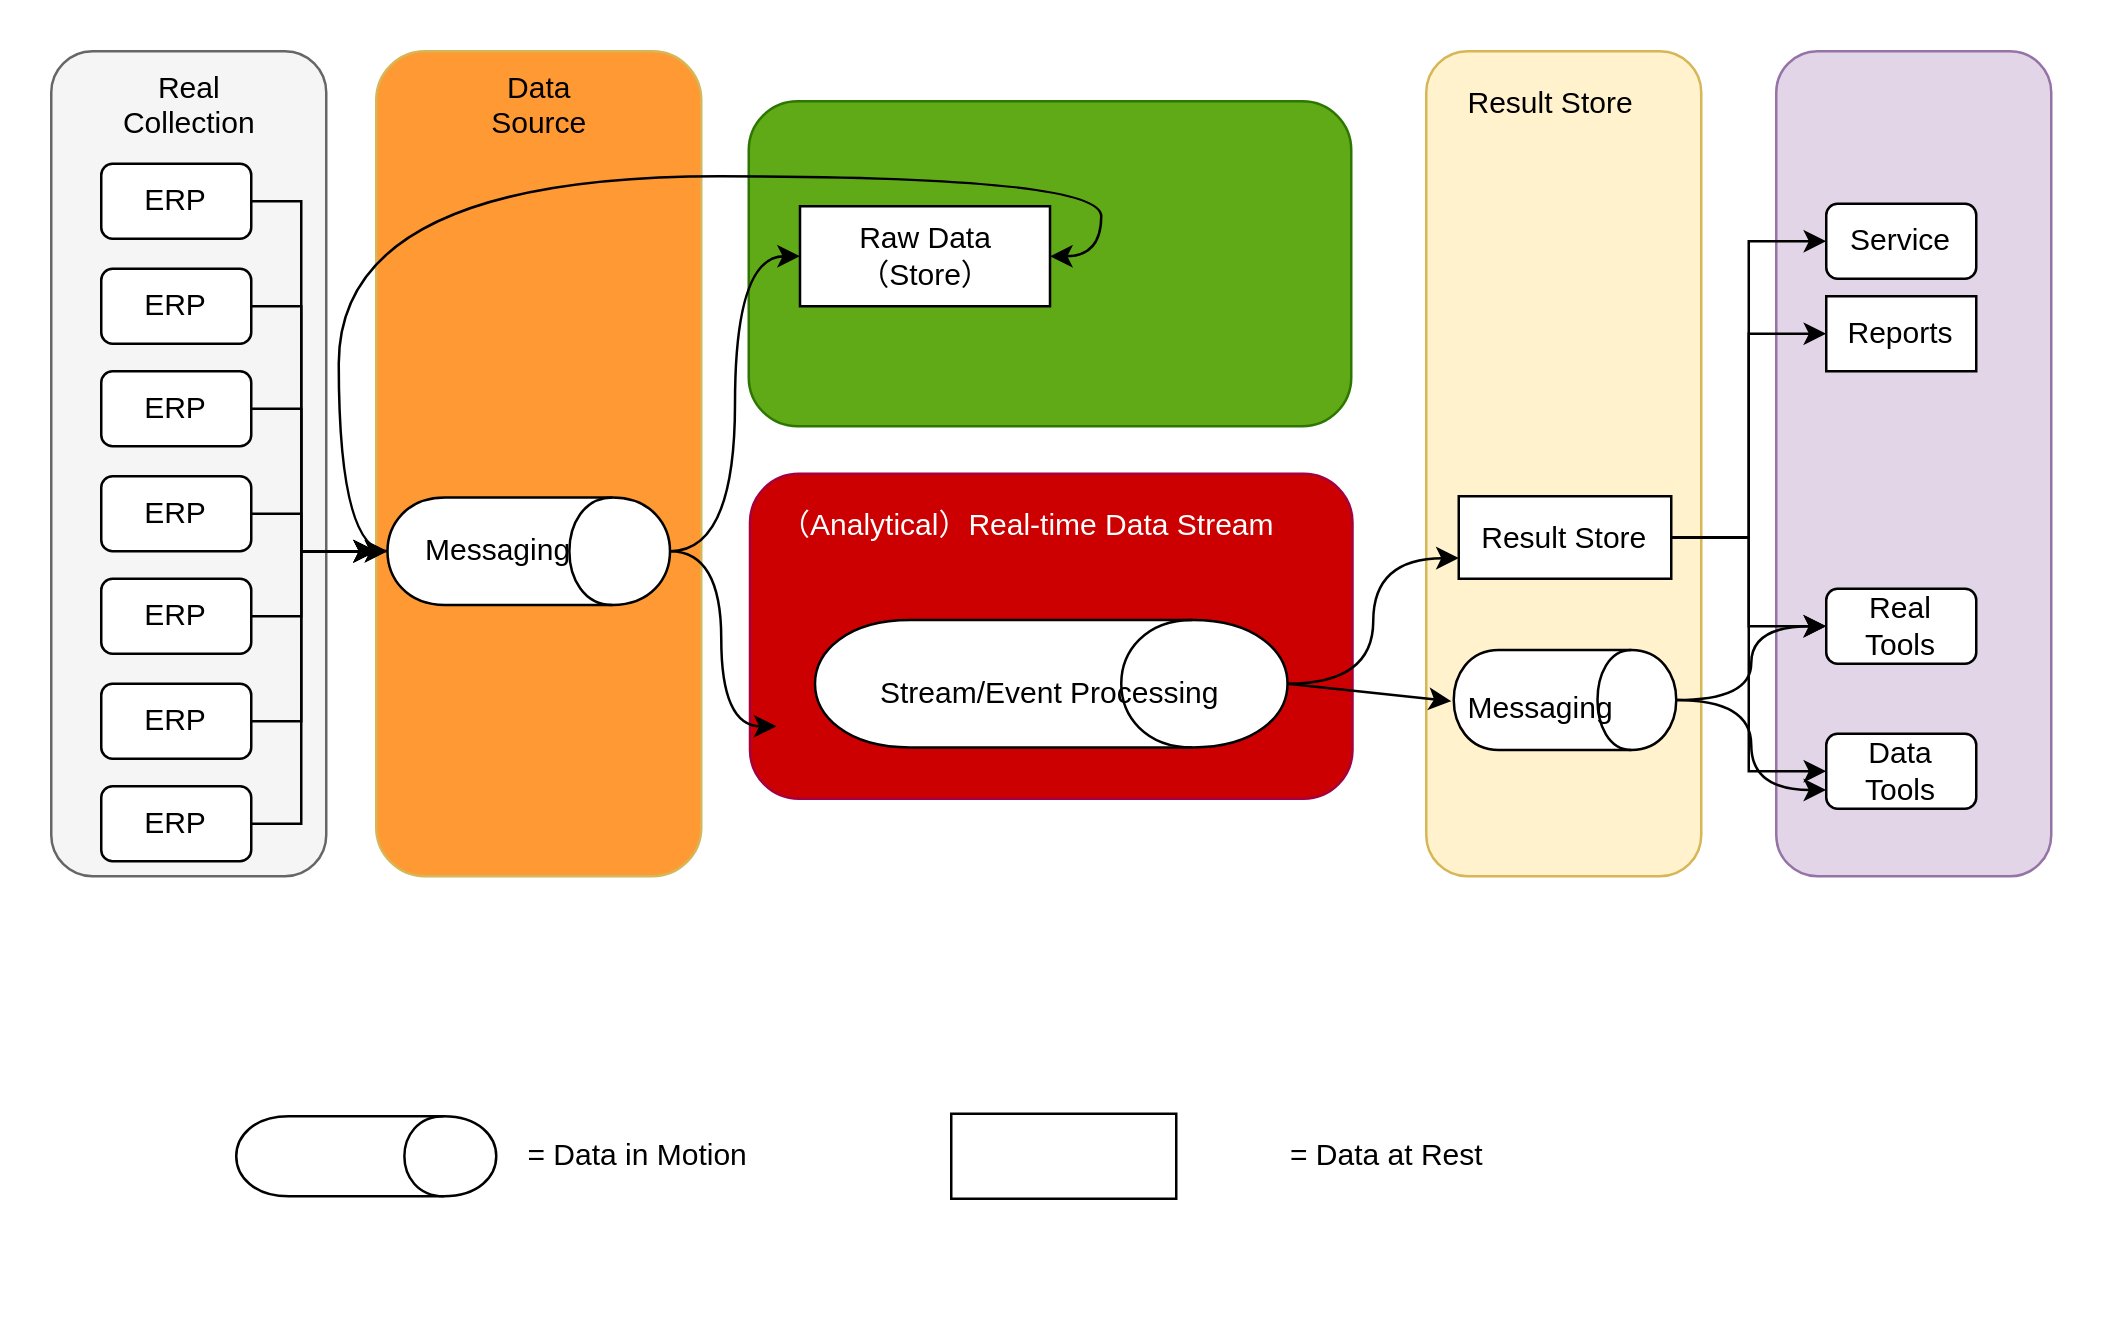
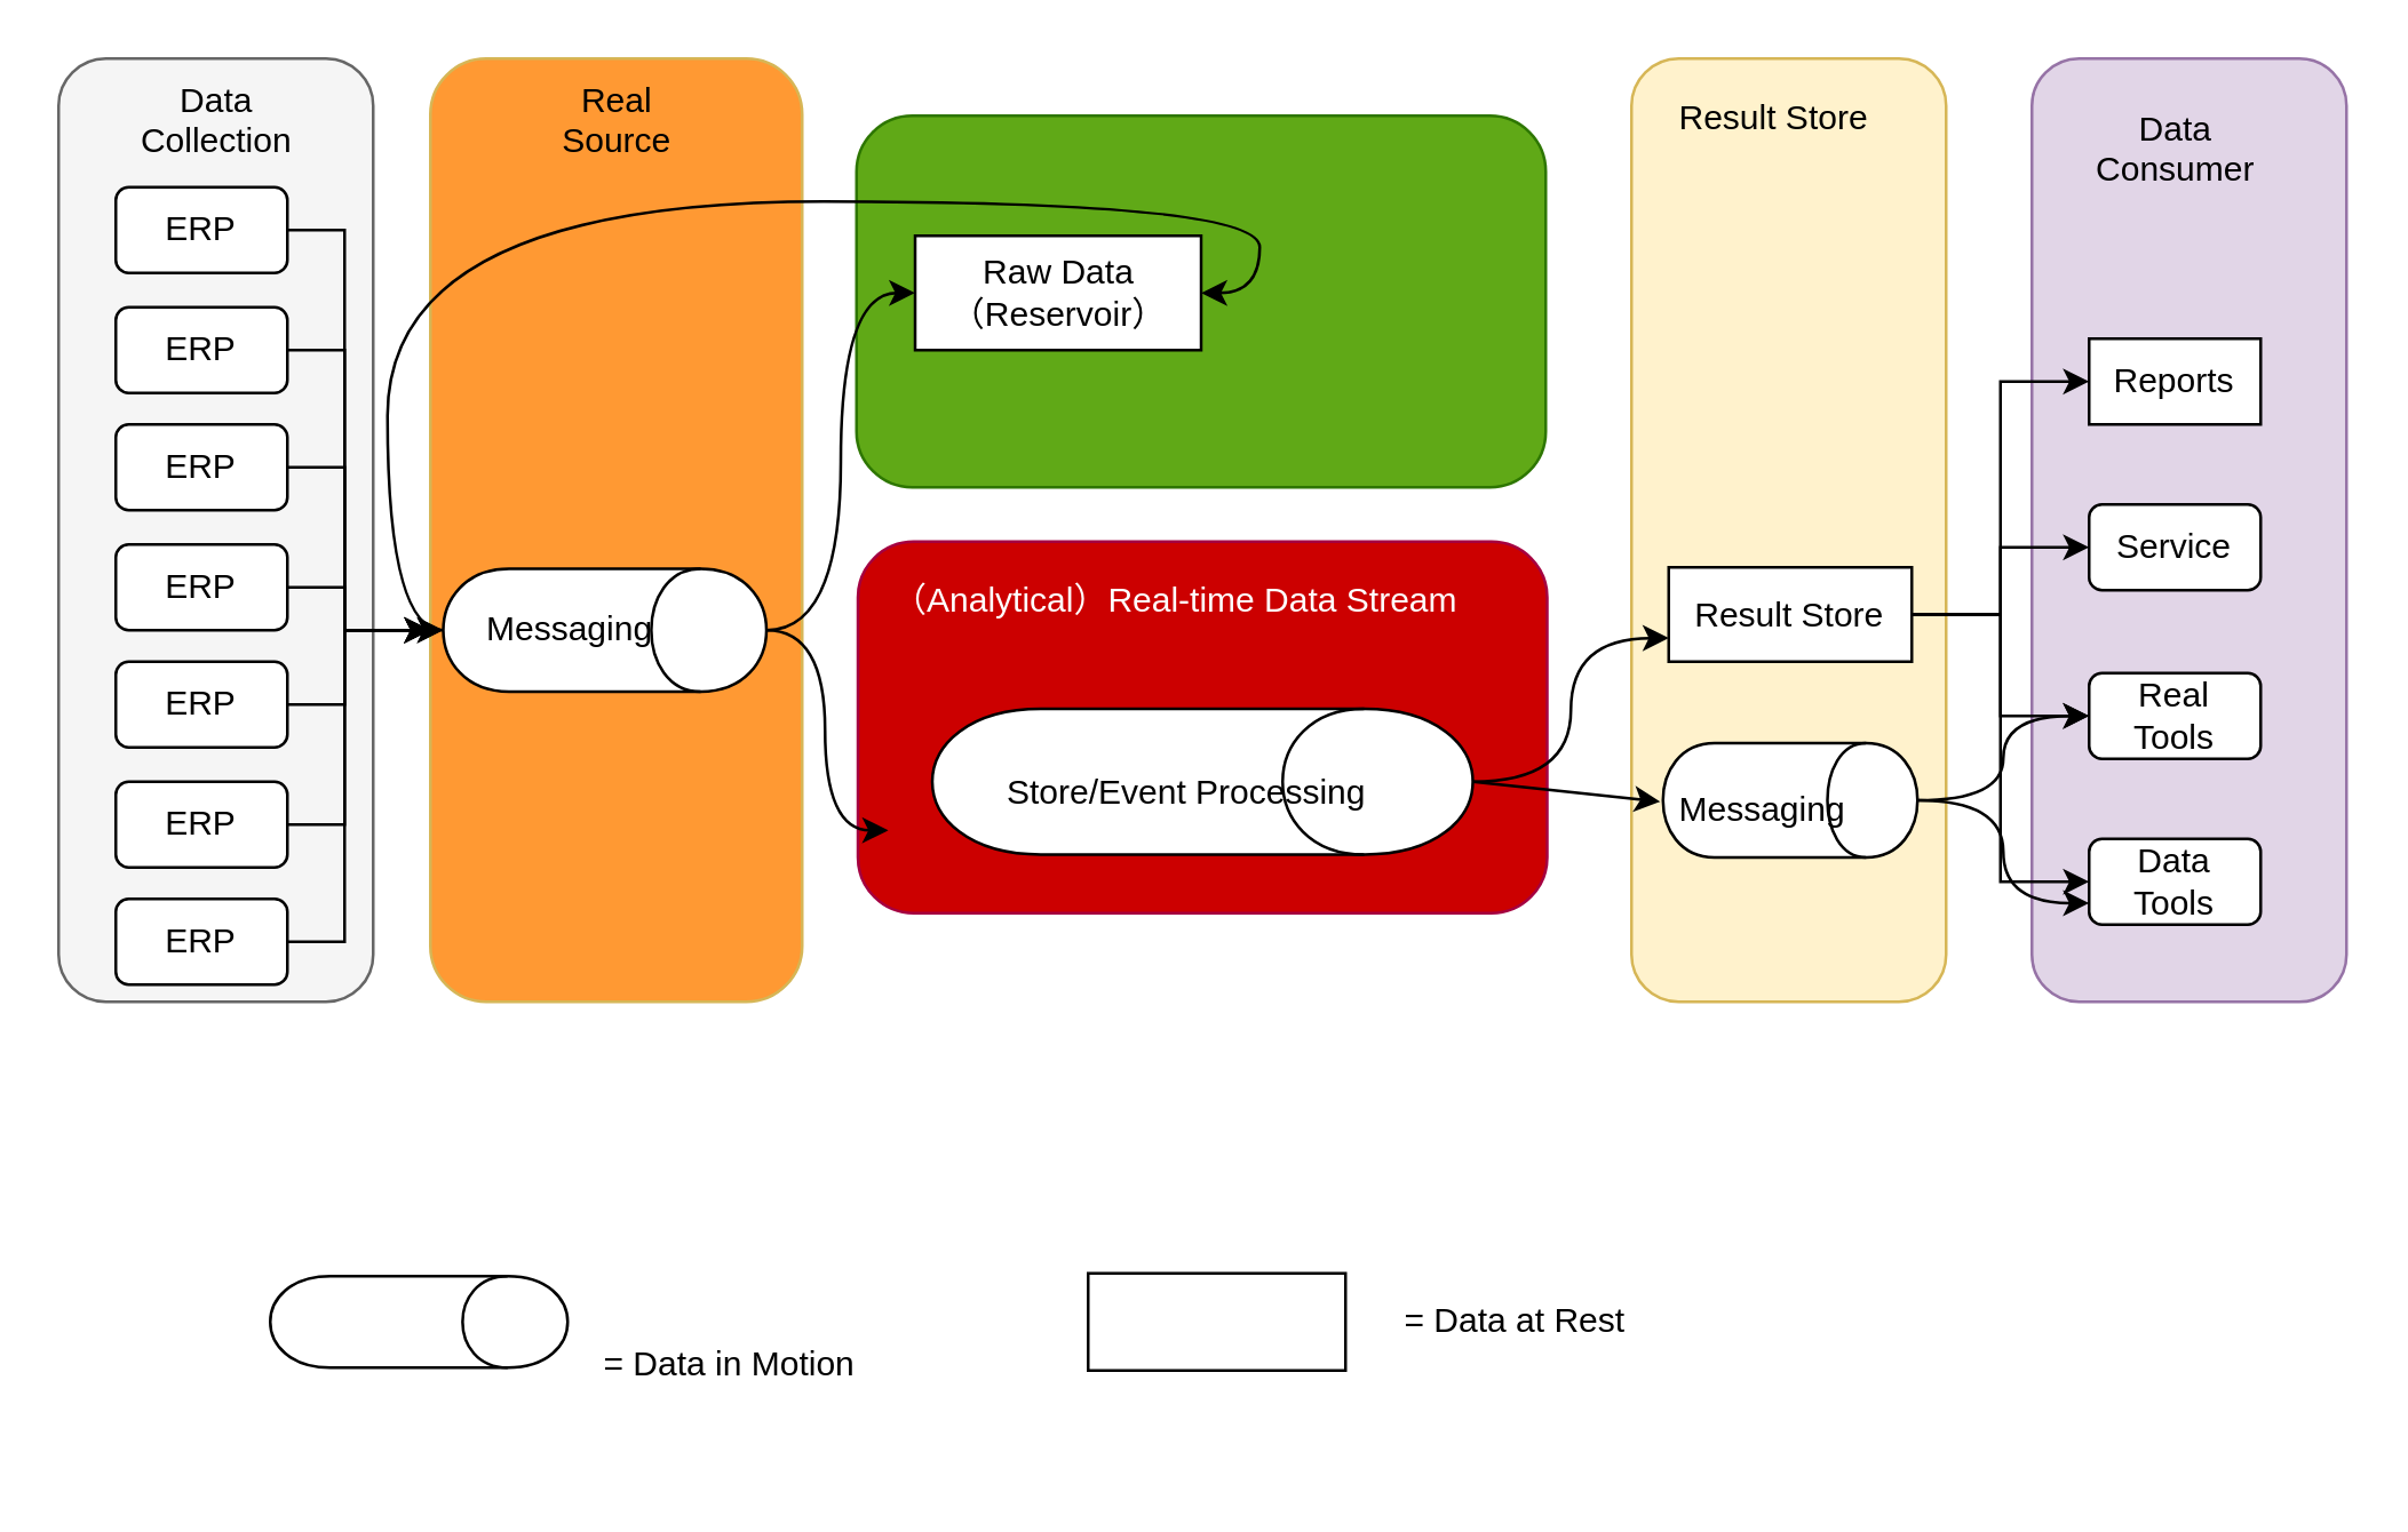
- <mxCell id="9" value="Real&lt;br&gt;Collection&lt;br&gt;" style="text;html=1;resizable=0;points=[];autosize=1;align=center;verticalAlign=top;spacingTop=-4;" parent="1" vertex="1"><mxGeometry x="40" y="25" width="70" height="30" as="geometry" /></mxCell>
+ <mxCell id="9" value="Data&lt;br&gt;Collection&lt;br&gt;" style="text;html=1;resizable=0;points=[];autosize=1;align=center;verticalAlign=top;spacingTop=-4;" parent="1" vertex="1"><mxGeometry x="40" y="25" width="70" height="30" as="geometry" /></mxCell>
- <mxCell id="8" value="Data&lt;br&gt;Source&lt;br&gt;" style="text;html=1;resizable=0;points=[];autosize=1;align=center;verticalAlign=top;spacingTop=-4;" parent="1" vertex="1"><mxGeometry x="189.5" y="25" width="50" height="30" as="geometry" /></mxCell>
+ <mxCell id="8" value="Real&lt;br&gt;Source&lt;br&gt;" style="text;html=1;resizable=0;points=[];autosize=1;align=center;verticalAlign=top;spacingTop=-4;" parent="1" vertex="1"><mxGeometry x="189.5" y="25" width="50" height="30" as="geometry" /></mxCell>
+ <mxCell id="36" value="Data&lt;br&gt;Consumer&lt;br&gt;" style="text;html=1;resizable=0;points=[];autosize=1;align=center;verticalAlign=top;spacingTop=-4;fontColor=#000000;" vertex="1" parent="1"><mxGeometry x="725" y="35" width="70" height="30" as="geometry" /></mxCell>
- <mxCell id="47" value="Service" style="rounded=1;whiteSpace=wrap;html=1;align=center;flipV=1;" vertex="1" parent="1"><mxGeometry x="730" y="81" width="60" height="30" as="geometry" /></mxCell>
+ <mxCell id="47" value="Service" style="rounded=1;whiteSpace=wrap;html=1;align=center;flipV=1;" vertex="1" parent="1"><mxGeometry x="730" y="176" width="60" height="30" as="geometry" /></mxCell>
- <mxCell id="29" value="Raw Data&lt;br&gt;（Store）&lt;br&gt;" style="rounded=0;whiteSpace=wrap;html=1;" vertex="1" parent="1"><mxGeometry x="319.5" y="82" width="100" height="40" as="geometry" /></mxCell>
+ <mxCell id="29" value="Raw Data&lt;br&gt;（Reservoir）&lt;br&gt;" style="rounded=0;whiteSpace=wrap;html=1;" vertex="1" parent="1"><mxGeometry x="319.5" y="82" width="100" height="40" as="geometry" /></mxCell>
- <mxCell id="33" value="Stream/Event Processing" style="text;html=1;resizable=0;points=[];autosize=1;align=left;verticalAlign=top;spacingTop=-4;" vertex="1" parent="1"><mxGeometry x="350" y="266.5" width="150" height="20" as="geometry" /></mxCell>
+ <mxCell id="33" value="Store/Event Processing" style="text;html=1;resizable=0;points=[];autosize=1;align=left;verticalAlign=top;spacingTop=-4;" vertex="1" parent="1"><mxGeometry x="350" y="266.5" width="150" height="20" as="geometry" /></mxCell>
- <mxCell id="52" value="= Data in Motion" style="text;html=1;resizable=0;points=[];autosize=1;align=left;verticalAlign=top;spacingTop=-4;fontColor=#000000;" vertex="1" parent="1"><mxGeometry x="209" y="452" width="100" height="20" as="geometry" /></mxCell>
+ <mxCell id="52" value="= Data in Motion" style="text;html=1;resizable=0;points=[];autosize=1;align=left;verticalAlign=top;spacingTop=-4;fontColor=#000000;" vertex="1" parent="1"><mxGeometry x="209" y="467" width="100" height="20" as="geometry" /></mxCell>
- <mxCell id="53" value="= Data at Rest" style="text;html=1;resizable=0;points=[];autosize=1;align=left;verticalAlign=top;spacingTop=-4;fontColor=#000000;" vertex="1" parent="1"><mxGeometry x="514" y="452" width="90" height="20" as="geometry" /></mxCell>
+ <mxCell id="53" value="= Data at Rest" style="text;html=1;resizable=0;points=[];autosize=1;align=left;verticalAlign=top;spacingTop=-4;fontColor=#000000;" vertex="1" parent="1"><mxGeometry x="489" y="452" width="90" height="20" as="geometry" /></mxCell>
